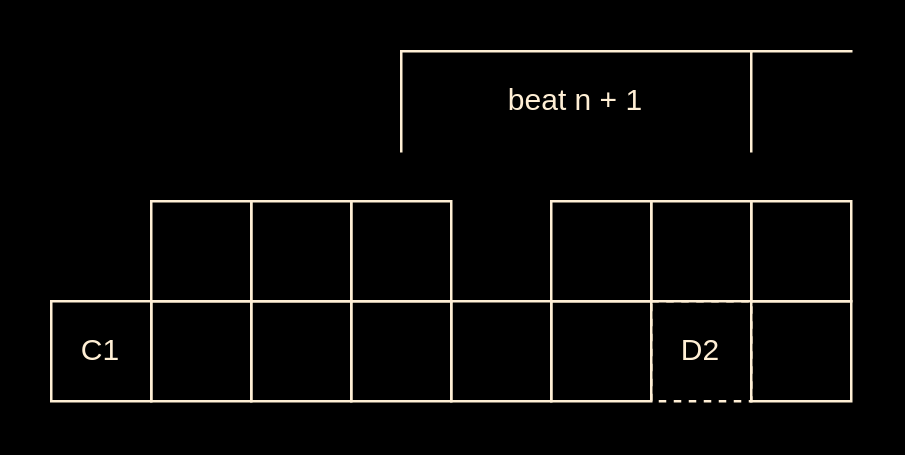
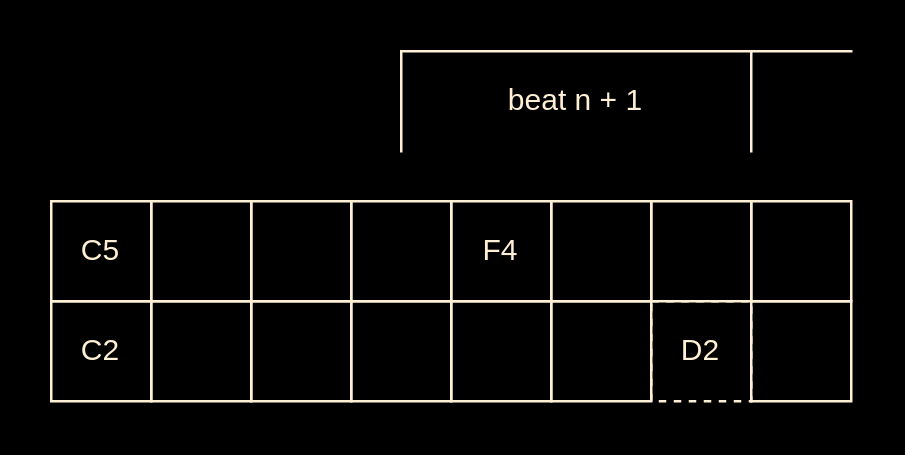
+ <mxCell id="2" value="&lt;font color=&quot;#ffefd5&quot;&gt;C5&lt;/font&gt;" style="rounded=0;whiteSpace=wrap;html=1;fillColor=none;strokeColor=#FFEFD5;" vertex="1" parent="1"><mxGeometry x="20" y="80" width="40" height="40" as="geometry" /></mxCell>
+ <mxCell id="10" value="&lt;font color=&quot;#ffefd5&quot;&gt;F4&lt;/font&gt;" style="rounded=0;whiteSpace=wrap;html=1;fillColor=none;strokeColor=#FFEFD5;" vertex="1" parent="1"><mxGeometry x="180" y="80" width="40" height="40" as="geometry" /></mxCell>
- <mxCell id="3" value="&lt;font color=&quot;#ffefd5&quot;&gt;C1&lt;/font&gt;" style="rounded=0;whiteSpace=wrap;html=1;fillColor=none;strokeColor=#FFEFD5;" vertex="1" parent="1"><mxGeometry x="20" y="120" width="40" height="40" as="geometry" /></mxCell>
+ <mxCell id="3" value="&lt;font color=&quot;#ffefd5&quot;&gt;C2&lt;/font&gt;" style="rounded=0;whiteSpace=wrap;html=1;fillColor=none;strokeColor=#FFEFD5;" vertex="1" parent="1"><mxGeometry x="20" y="120" width="40" height="40" as="geometry" /></mxCell>
